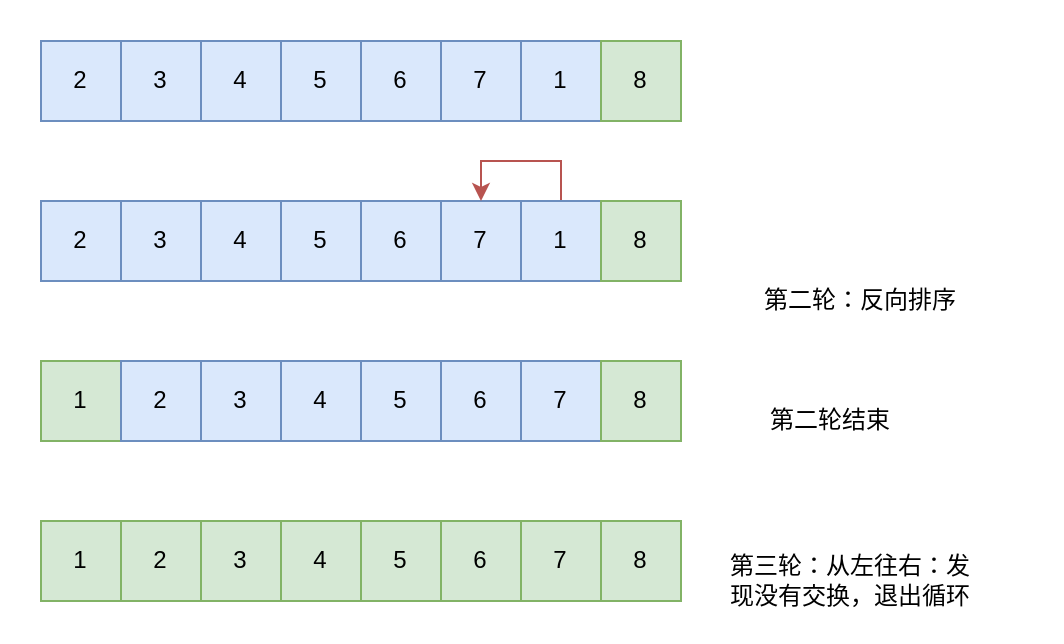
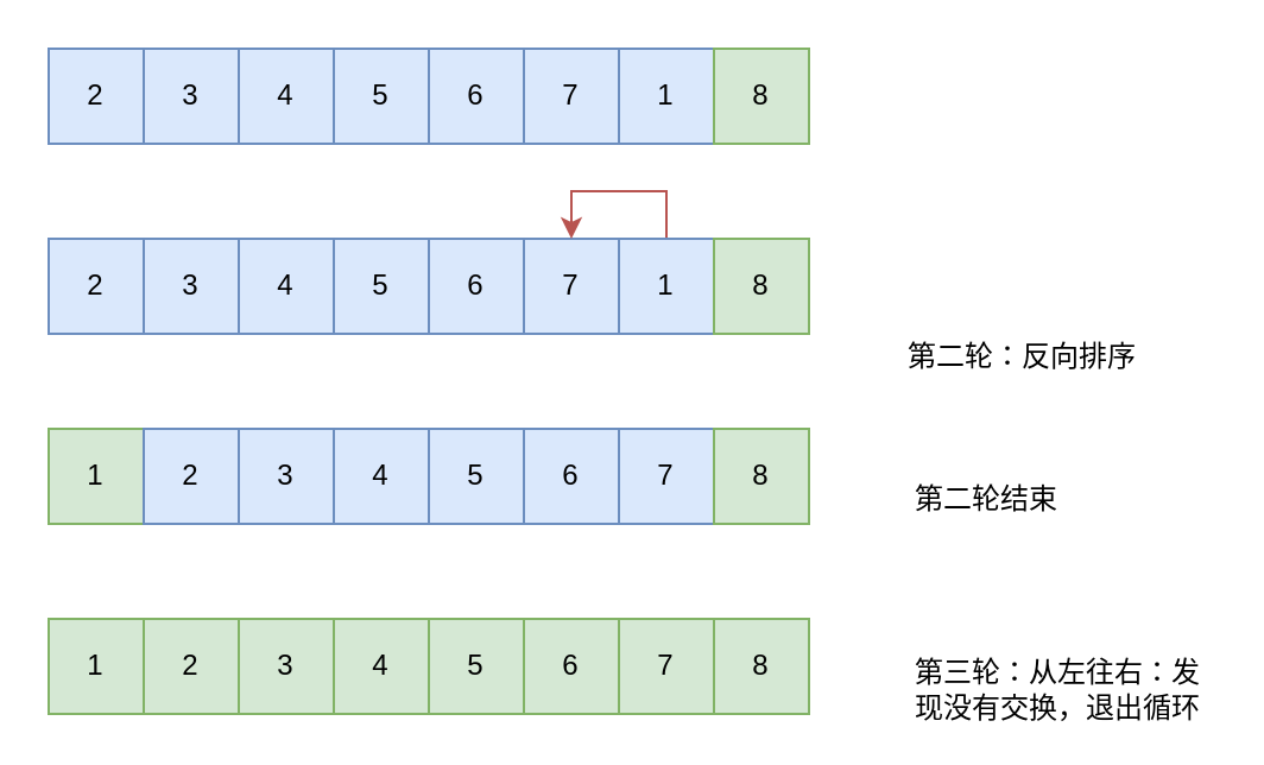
- <mxCell id="21" value="第三轮：从左往右：发现没有交换，退出循环" style="text;html=1;strokeColor=none;fillColor=none;align=center;verticalAlign=middle;whiteSpace=wrap;rounded=0;" vertex="1" parent="1"><mxGeometry x="360" y="280" width="130" height="20" as="geometry" /></mxCell>
+ <mxCell id="21" value="第三轮：从左往右：发现没有交换，退出循环" style="text;html=1;strokeColor=none;fillColor=none;align=center;verticalAlign=middle;whiteSpace=wrap;rounded=0;" vertex="1" parent="1"><mxGeometry x="380" y="280" width="130" height="20" as="geometry" /></mxCell>
